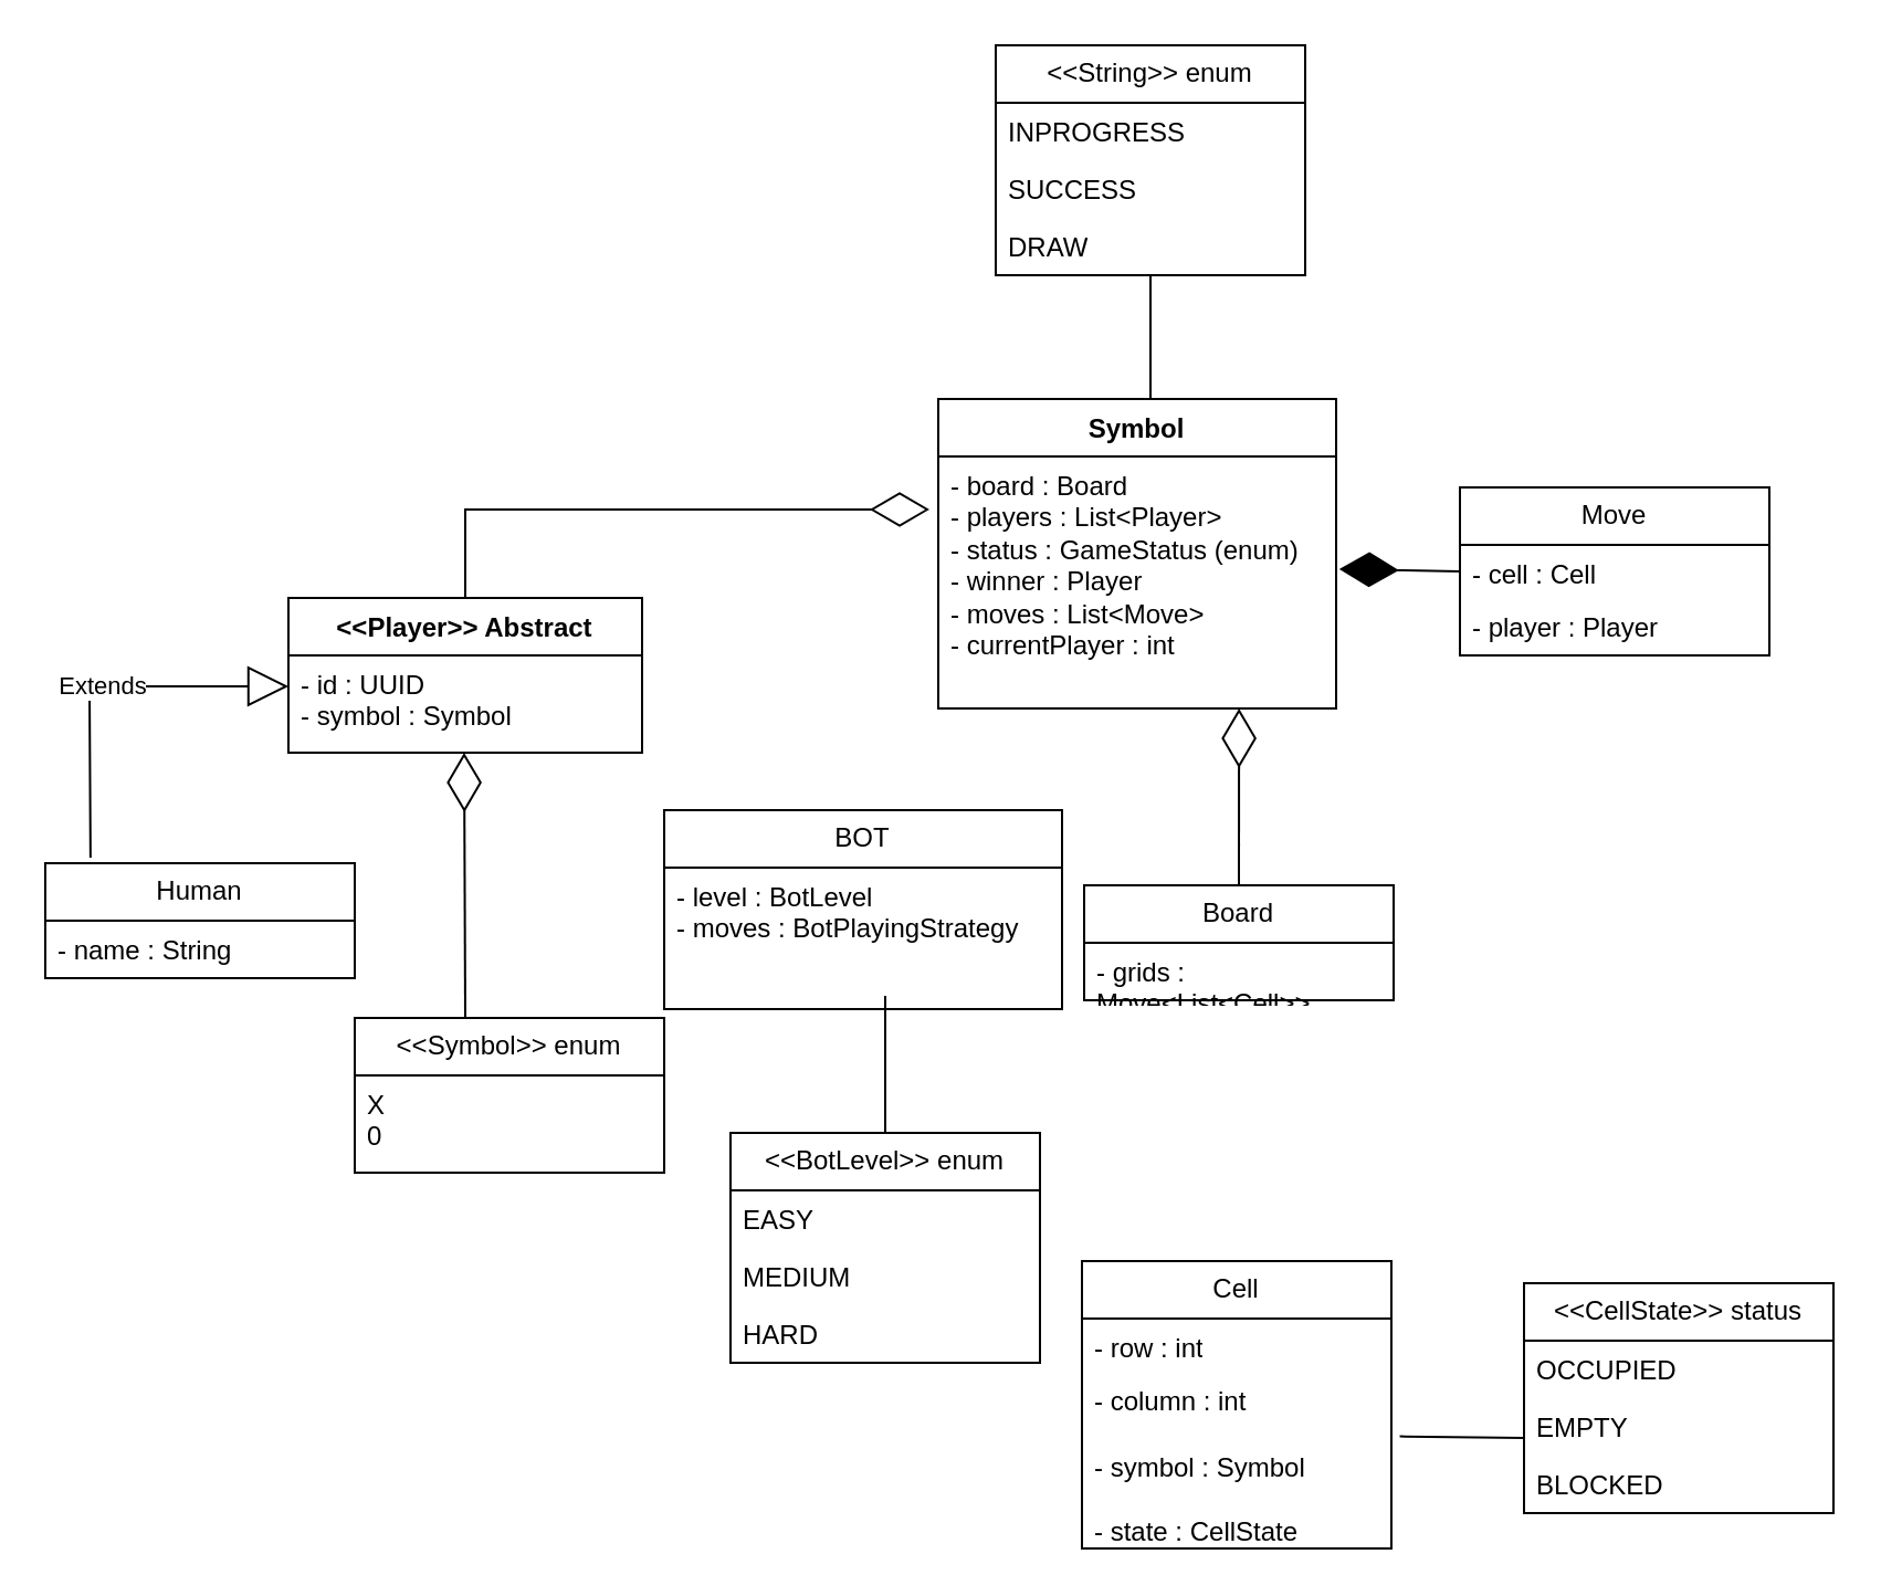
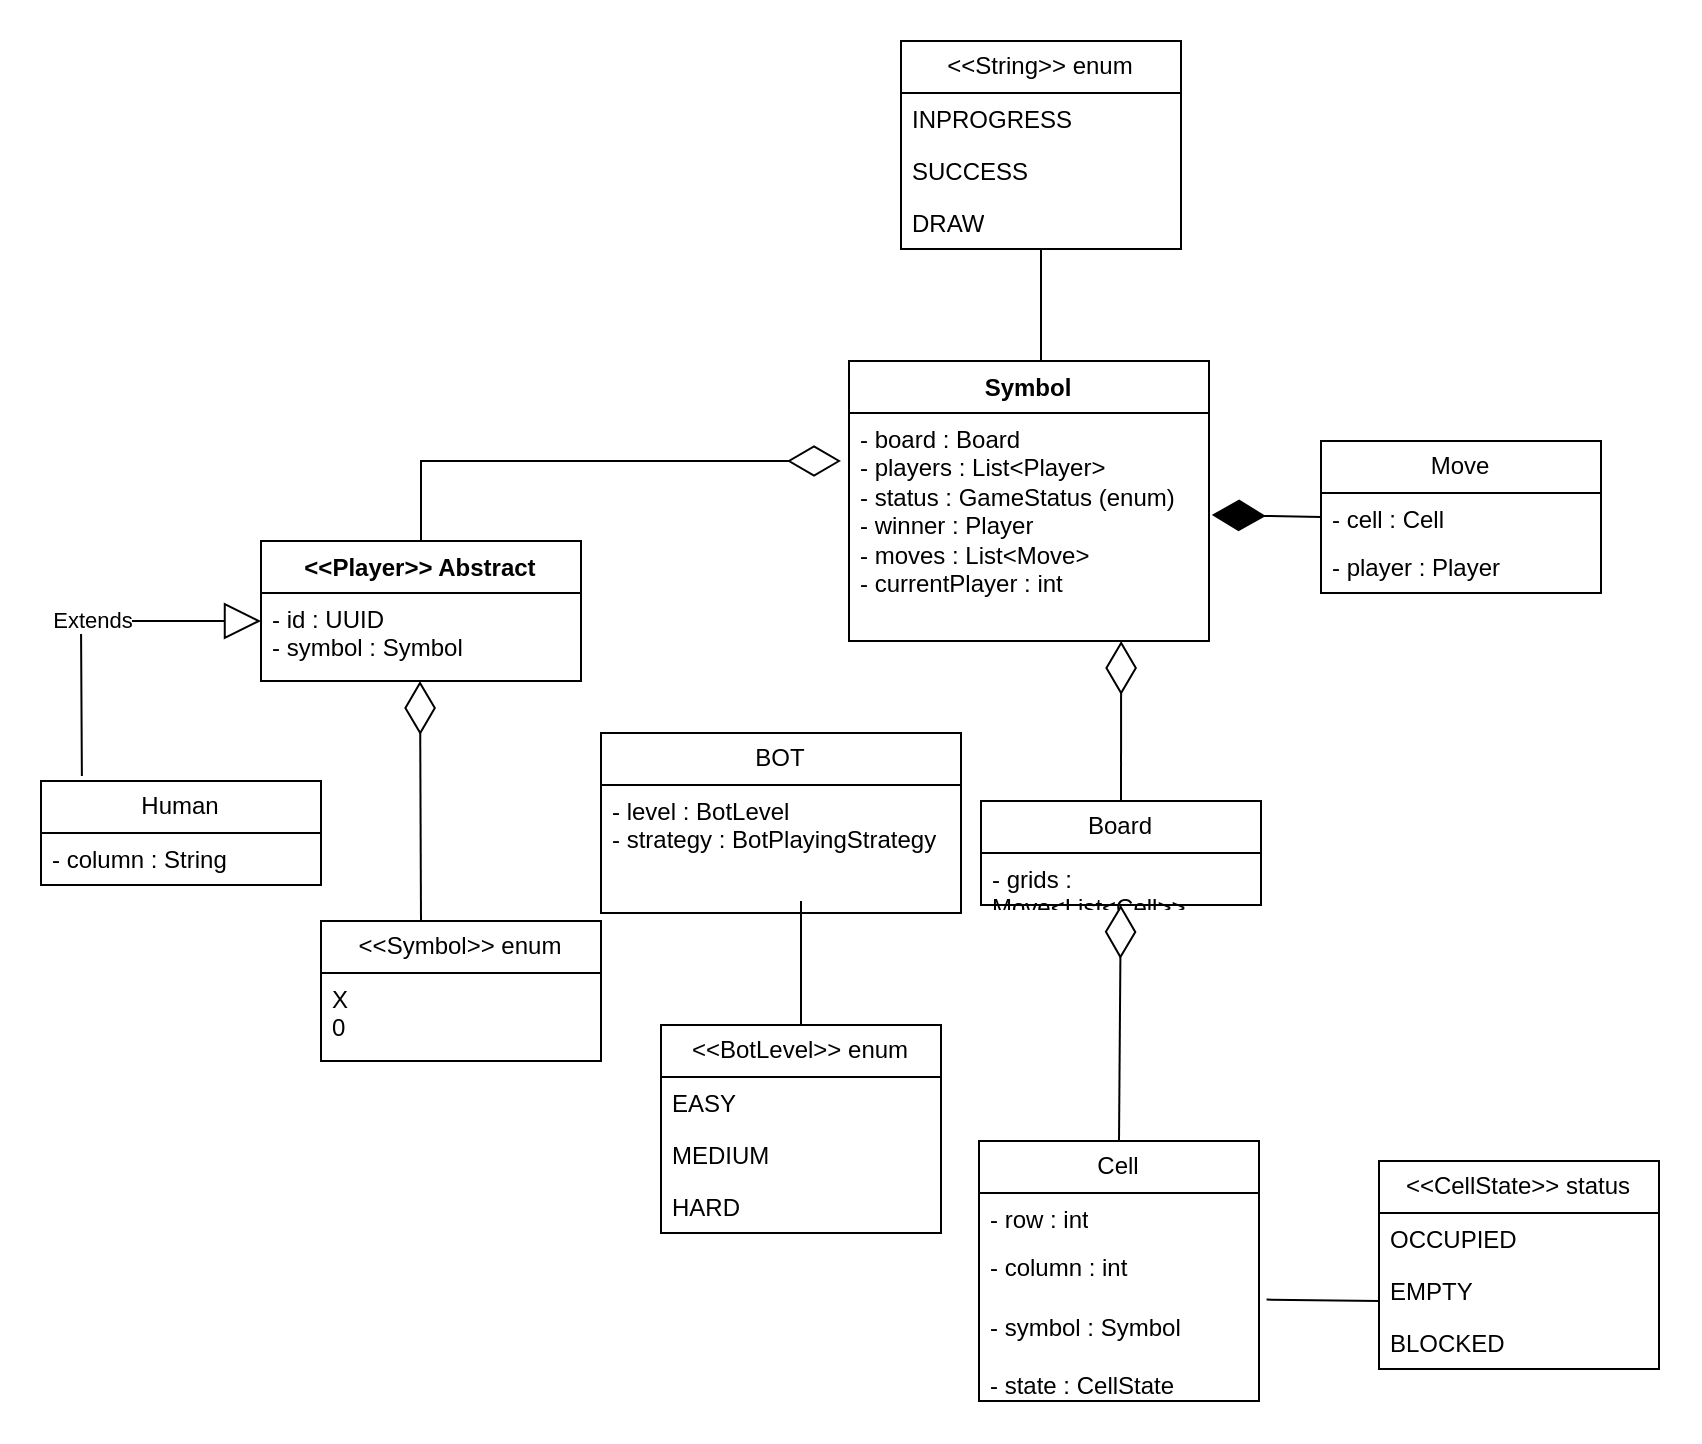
- <mxCell id="9" value="- level : BotLevel&lt;div&gt;- moves : BotPlayingStrategy&lt;/div&gt;" style="text;strokeColor=none;fillColor=none;align=left;verticalAlign=top;spacingLeft=4;spacingRight=4;overflow=hidden;rotatable=0;points=[[0,0.5],[1,0.5]];portConstraint=eastwest;whiteSpace=wrap;html=1;" parent="8" vertex="1"><mxGeometry y="26" width="180" height="64" as="geometry" /></mxCell>
+ <mxCell id="9" value="- level : BotLevel&lt;div&gt;- strategy : BotPlayingStrategy&lt;/div&gt;" style="text;strokeColor=none;fillColor=none;align=left;verticalAlign=top;spacingLeft=4;spacingRight=4;overflow=hidden;rotatable=0;points=[[0,0.5],[1,0.5]];portConstraint=eastwest;whiteSpace=wrap;html=1;" parent="8" vertex="1"><mxGeometry y="26" width="180" height="64" as="geometry" /></mxCell>
- <mxCell id="7" value="- name : String" style="text;strokeColor=none;fillColor=none;align=left;verticalAlign=top;spacingLeft=4;spacingRight=4;overflow=hidden;rotatable=0;points=[[0,0.5],[1,0.5]];portConstraint=eastwest;whiteSpace=wrap;html=1;" parent="6" vertex="1"><mxGeometry y="26" width="140" height="26" as="geometry" /></mxCell>
+ <mxCell id="7" value="- column : String" style="text;strokeColor=none;fillColor=none;align=left;verticalAlign=top;spacingLeft=4;spacingRight=4;overflow=hidden;rotatable=0;points=[[0,0.5],[1,0.5]];portConstraint=eastwest;whiteSpace=wrap;html=1;" parent="6" vertex="1"><mxGeometry y="26" width="140" height="26" as="geometry" /></mxCell>
+ <mxCell id="28" value="" style="endArrow=diamondThin;endFill=0;endSize=24;html=1;rounded=0;exitX=0.5;exitY=0;exitDx=0;exitDy=0;" parent="1" source="19" target="11" edge="1"><mxGeometry width="160" relative="1" as="geometry"><mxPoint x="490" y="490" as="sourcePoint" /><mxPoint x="650" y="490" as="targetPoint" /></mxGeometry></mxCell>
